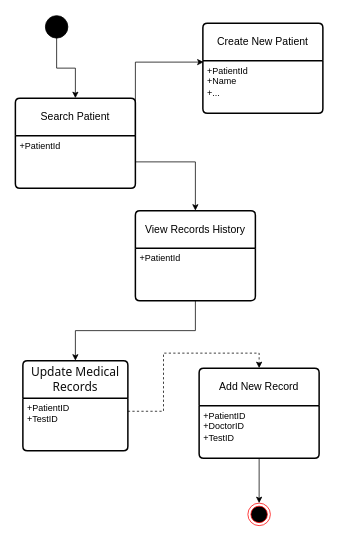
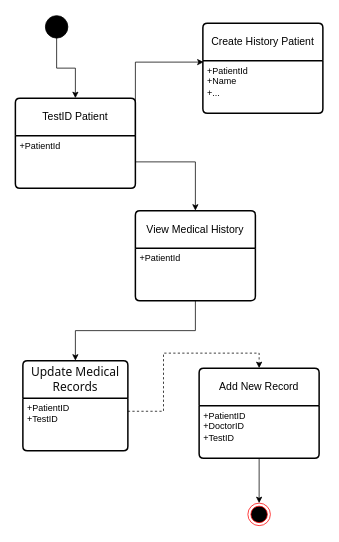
- <mxCell id="9" value="Create New Patient" style="swimlane;childLayout=stackLayout;horizontal=1;startSize=50;horizontalStack=0;rounded=1;fontSize=14;fontStyle=0;strokeWidth=2;resizeParent=0;resizeLast=1;shadow=0;dashed=0;align=center;arcSize=4;whiteSpace=wrap;html=1;" vertex="1" parent="1"><mxGeometry x="270" y="30" width="160" height="120" as="geometry" /></mxCell>
+ <mxCell id="9" value="Create History Patient" style="swimlane;childLayout=stackLayout;horizontal=1;startSize=50;horizontalStack=0;rounded=1;fontSize=14;fontStyle=0;strokeWidth=2;resizeParent=0;resizeLast=1;shadow=0;dashed=0;align=center;arcSize=4;whiteSpace=wrap;html=1;" vertex="1" parent="1"><mxGeometry x="270" y="30" width="160" height="120" as="geometry" /></mxCell>
- <mxCell id="4" value="Search Patient" style="swimlane;childLayout=stackLayout;horizontal=1;startSize=50;horizontalStack=0;rounded=1;fontSize=14;fontStyle=0;strokeWidth=2;resizeParent=0;resizeLast=1;shadow=0;dashed=0;align=center;arcSize=4;whiteSpace=wrap;html=1;" vertex="1" parent="1"><mxGeometry x="20" y="130" width="160" height="120" as="geometry" /></mxCell>
+ <mxCell id="4" value="TestID Patient" style="swimlane;childLayout=stackLayout;horizontal=1;startSize=50;horizontalStack=0;rounded=1;fontSize=14;fontStyle=0;strokeWidth=2;resizeParent=0;resizeLast=1;shadow=0;dashed=0;align=center;arcSize=4;whiteSpace=wrap;html=1;" vertex="1" parent="1"><mxGeometry x="20" y="130" width="160" height="120" as="geometry" /></mxCell>
- <mxCell id="6" value="View Records History" style="swimlane;childLayout=stackLayout;horizontal=1;startSize=50;horizontalStack=0;rounded=1;fontSize=14;fontStyle=0;strokeWidth=2;resizeParent=0;resizeLast=1;shadow=0;dashed=0;align=center;arcSize=4;whiteSpace=wrap;html=1;" vertex="1" parent="1"><mxGeometry x="180" y="280" width="160" height="120" as="geometry" /></mxCell>
+ <mxCell id="6" value="View Medical History" style="swimlane;childLayout=stackLayout;horizontal=1;startSize=50;horizontalStack=0;rounded=1;fontSize=14;fontStyle=0;strokeWidth=2;resizeParent=0;resizeLast=1;shadow=0;dashed=0;align=center;arcSize=4;whiteSpace=wrap;html=1;" vertex="1" parent="1"><mxGeometry x="180" y="280" width="160" height="120" as="geometry" /></mxCell>
